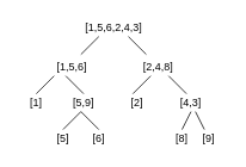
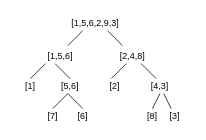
- <mxCell id="2" value="&lt;div&gt;[&lt;span&gt;1,5,6,2,4,3&lt;/span&gt;]&lt;/div&gt;" style="text;html=1;resizable=0;points=[];autosize=1;align=left;verticalAlign=top;spacingTop=-4;" parent="1" vertex="1"><mxGeometry x="93" y="20" width="80" height="20" as="geometry" /></mxCell>
+ <mxCell id="2" value="&lt;div&gt;[&lt;span&gt;1,5,6,2,9,3&lt;/span&gt;]&lt;/div&gt;" style="text;html=1;resizable=0;points=[];autosize=1;align=left;verticalAlign=top;spacingTop=-4;" parent="1" vertex="1"><mxGeometry x="93" y="20" width="80" height="20" as="geometry" /></mxCell>
- <mxCell id="6" value="[5,9]" style="text;html=1;strokeColor=none;fillColor=none;align=center;verticalAlign=middle;whiteSpace=wrap;rounded=0;" parent="1" vertex="1"><mxGeometry x="73" y="104" width="40" height="20" as="geometry" /></mxCell>
+ <mxCell id="6" value="[5,6]" style="text;html=1;strokeColor=none;fillColor=none;align=center;verticalAlign=middle;whiteSpace=wrap;rounded=0;" parent="1" vertex="1"><mxGeometry x="73" y="104" width="40" height="20" as="geometry" /></mxCell>
- <mxCell id="9" value="[5]" style="text;html=1;strokeColor=none;fillColor=none;align=center;verticalAlign=middle;whiteSpace=wrap;rounded=0;" parent="1" vertex="1"><mxGeometry x="50" y="144" width="40" height="20" as="geometry" /></mxCell>
+ <mxCell id="9" value="[7]" style="text;html=1;strokeColor=none;fillColor=none;align=center;verticalAlign=middle;whiteSpace=wrap;rounded=0;" parent="1" vertex="1"><mxGeometry x="50" y="144" width="40" height="20" as="geometry" /></mxCell>
- <mxCell id="12" value="[9]" style="text;html=1;strokeColor=none;fillColor=none;align=center;verticalAlign=middle;whiteSpace=wrap;rounded=0;" parent="1" vertex="1"><mxGeometry x="213" y="144" width="40" height="20" as="geometry" /></mxCell>
+ <mxCell id="12" value="[3]" style="text;html=1;strokeColor=none;fillColor=none;align=center;verticalAlign=middle;whiteSpace=wrap;rounded=0;" parent="1" vertex="1"><mxGeometry x="213" y="144" width="40" height="20" as="geometry" /></mxCell>
